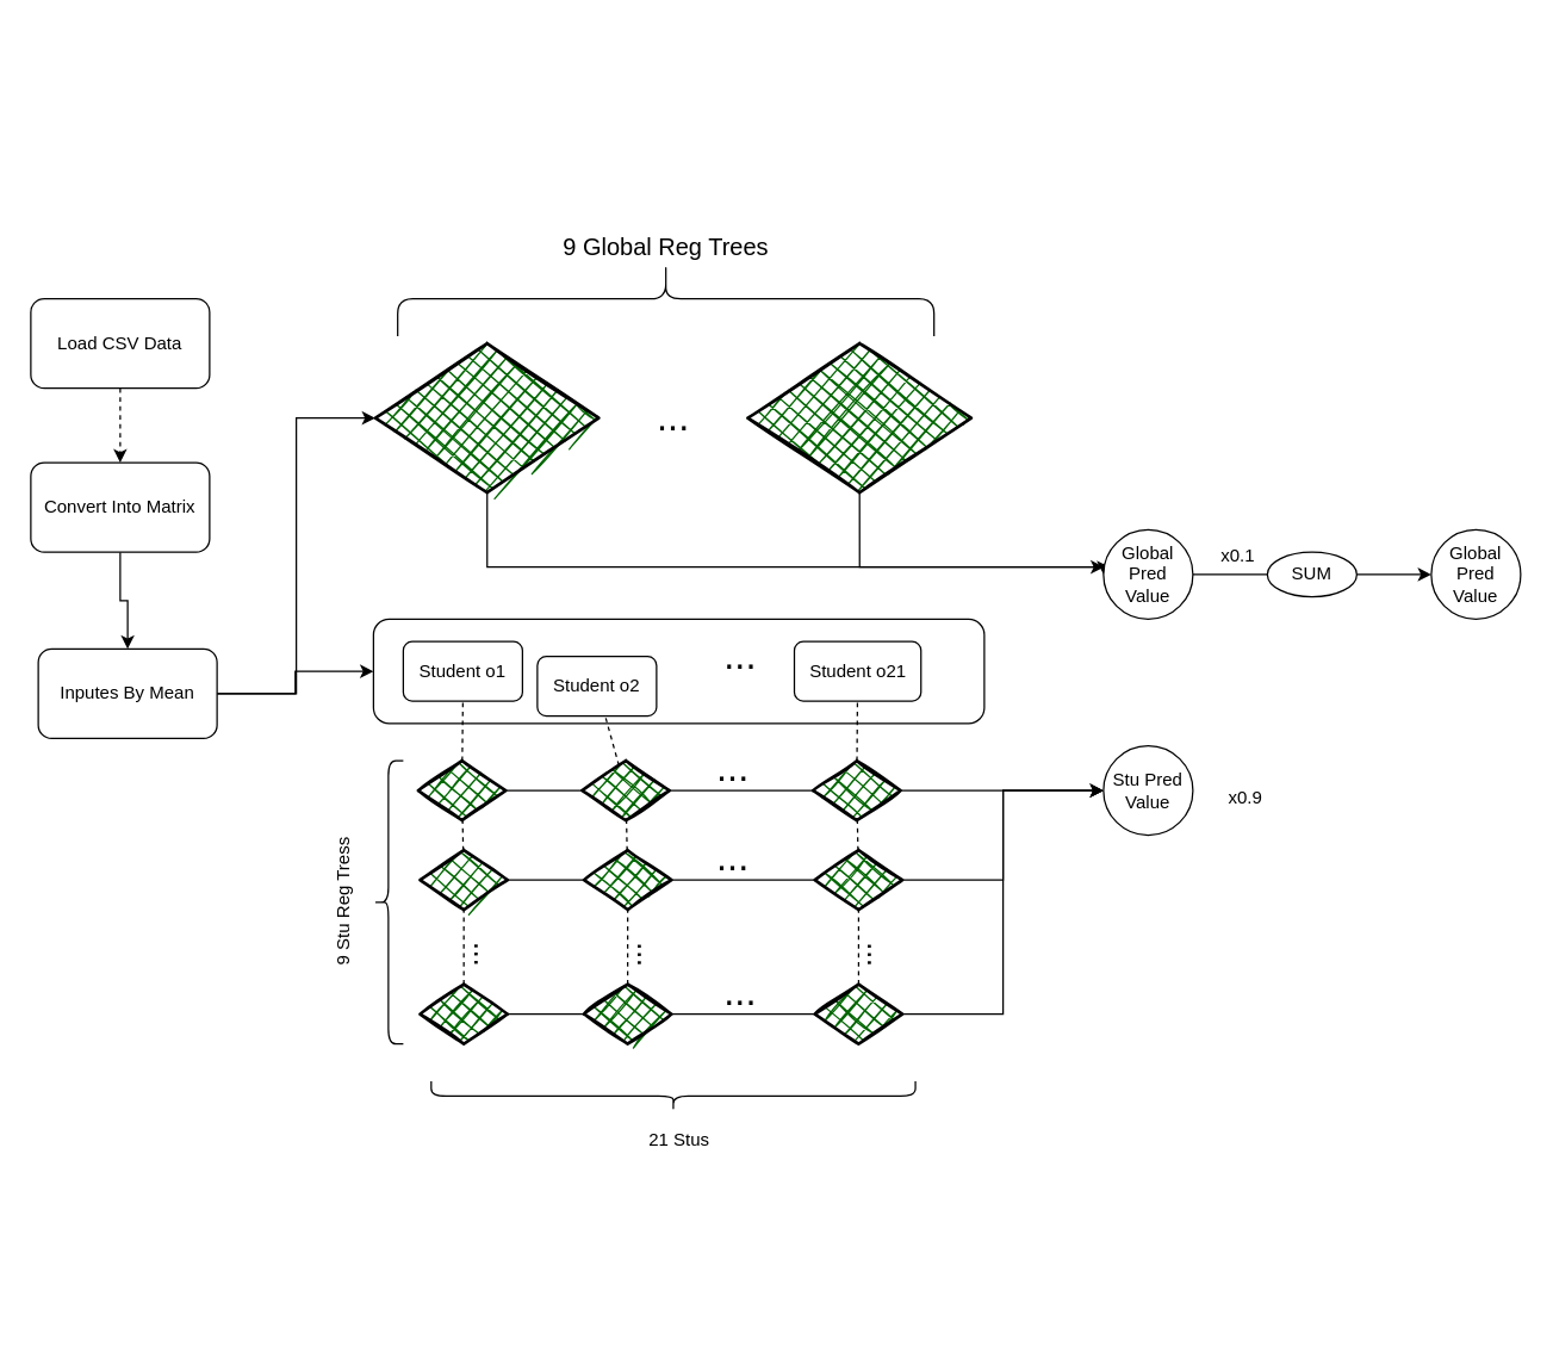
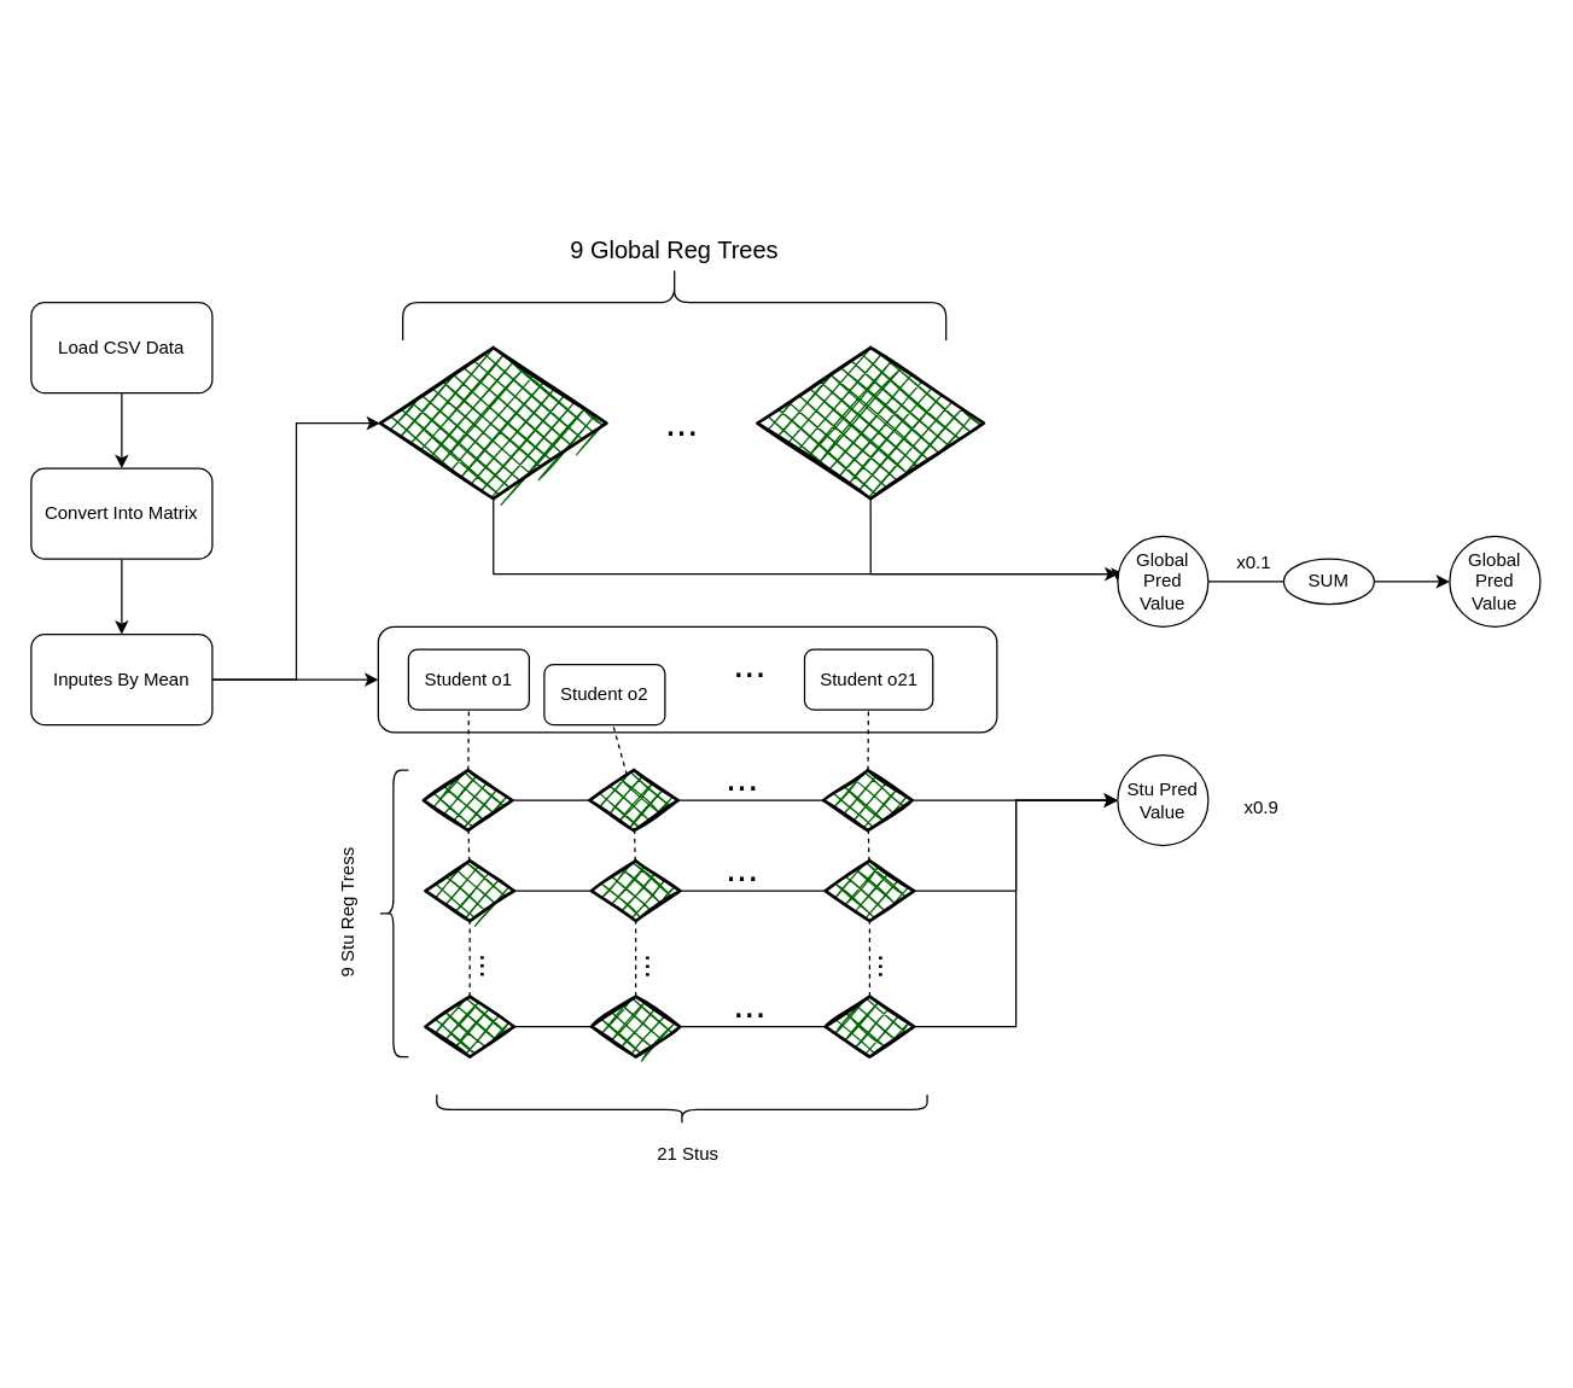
- <mxCell id="3" style="edgeStyle=orthogonalEdgeStyle;rounded=0;orthogonalLoop=1;jettySize=auto;html=1;entryX=0.5;entryY=0;entryDx=0;entryDy=0;dashed=1;" edge="1" parent="1" source="4" target="9"><mxGeometry relative="1" as="geometry" /></mxCell>
+ <mxCell id="3" style="edgeStyle=orthogonalEdgeStyle;rounded=0;orthogonalLoop=1;jettySize=auto;html=1;entryX=0.5;entryY=0;entryDx=0;entryDy=0;" edge="1" parent="1" source="4" target="9"><mxGeometry relative="1" as="geometry" /></mxCell>
- <mxCell id="7" value="Inputes By Mean" style="rounded=1;whiteSpace=wrap;html=1;" vertex="1" parent="1"><mxGeometry x="25" y="435" width="120" height="60" as="geometry" /></mxCell>
+ <mxCell id="7" value="Inputes By Mean" style="rounded=1;whiteSpace=wrap;html=1;" vertex="1" parent="1"><mxGeometry x="20" y="420" width="120" height="60" as="geometry" /></mxCell>
